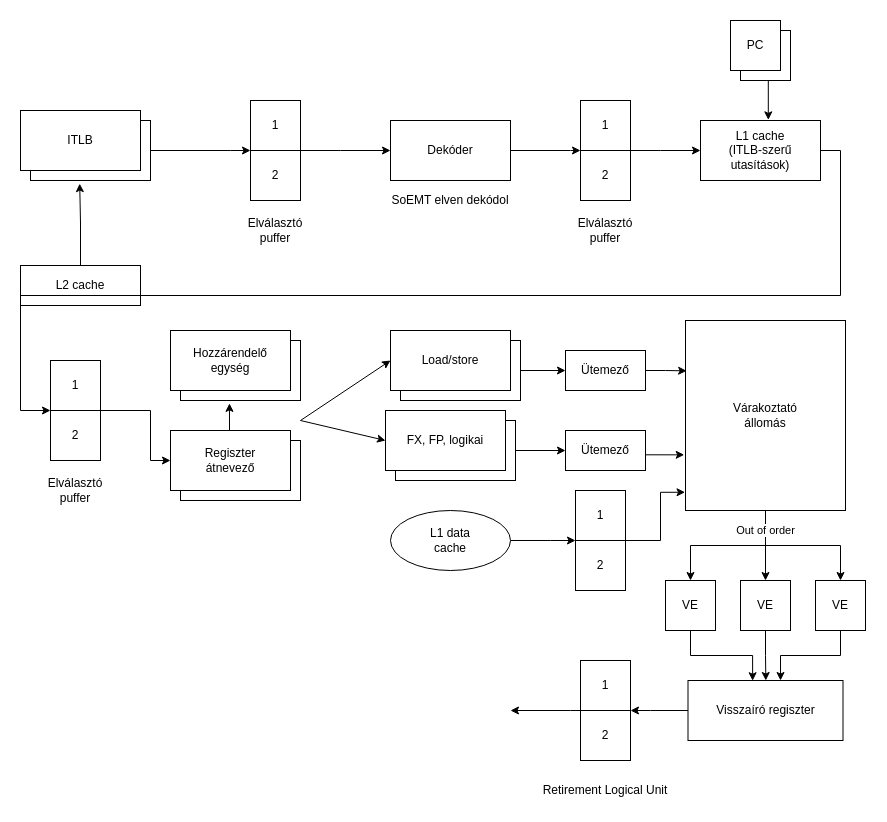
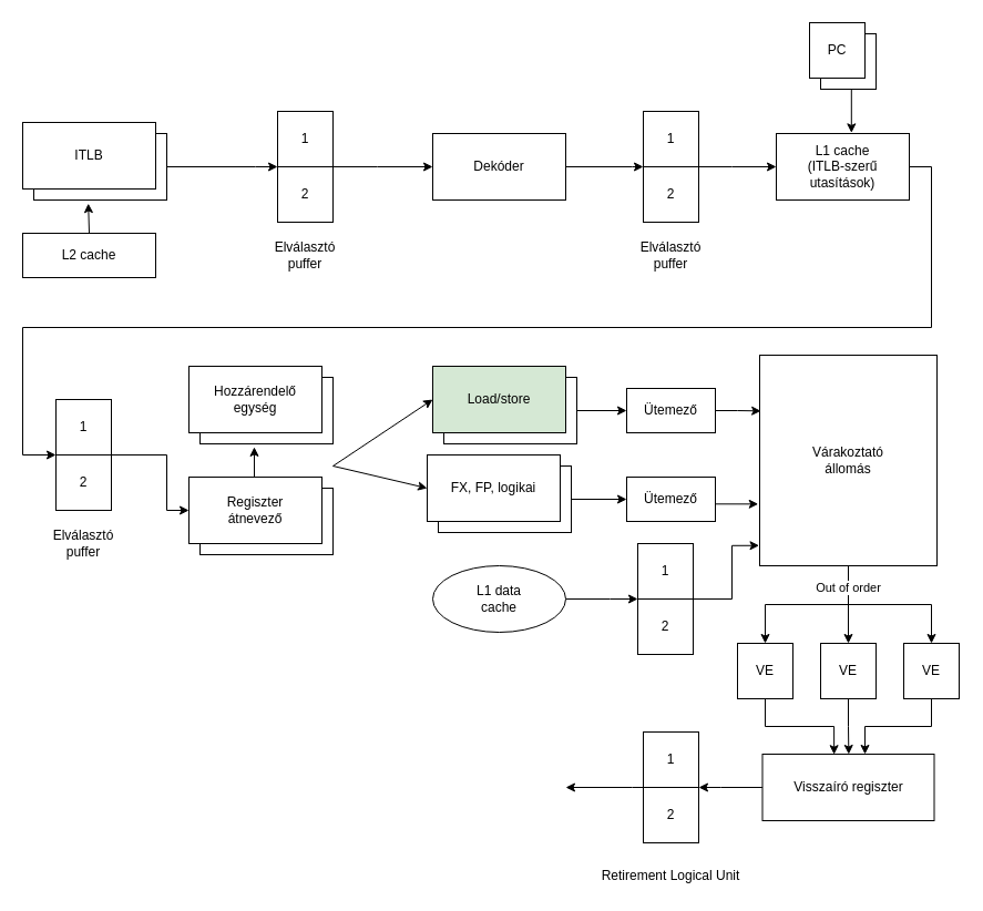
- <mxCell id="18" value="SoEMT elven dekódol" style="text;html=1;strokeColor=none;fillColor=none;align=center;verticalAlign=middle;whiteSpace=wrap;rounded=0;" vertex="1" parent="1"><mxGeometry x="375" y="190" width="150" height="20" as="geometry" /></mxCell>
- <mxCell id="15" value="L2 cache" style="rounded=0;whiteSpace=wrap;html=1;" vertex="1" parent="1"><mxGeometry x="20" y="265" width="120" height="40" as="geometry" /></mxCell>
+ <mxCell id="15" value="L2 cache" style="rounded=0;whiteSpace=wrap;html=1;" vertex="1" parent="1"><mxGeometry x="20" y="210" width="120" height="40" as="geometry" /></mxCell>
- <mxCell id="34" value="Load/store" style="rounded=0;whiteSpace=wrap;html=1;" vertex="1" parent="1"><mxGeometry x="390" y="330" width="120" height="60" as="geometry" /></mxCell>
+ <mxCell id="34" value="Load/store" style="rounded=0;whiteSpace=wrap;html=1;fillColor=#d5e8d4;" vertex="1" parent="1"><mxGeometry x="390" y="330" width="120" height="60" as="geometry" /></mxCell>
